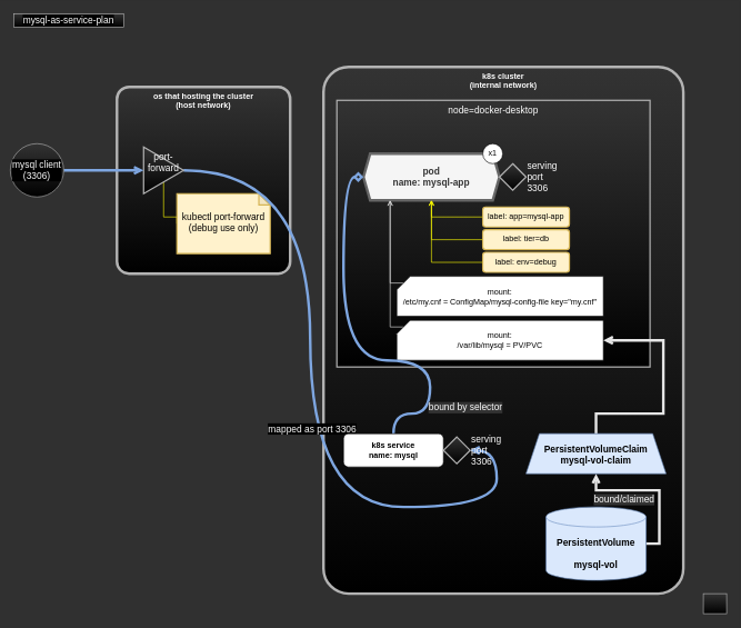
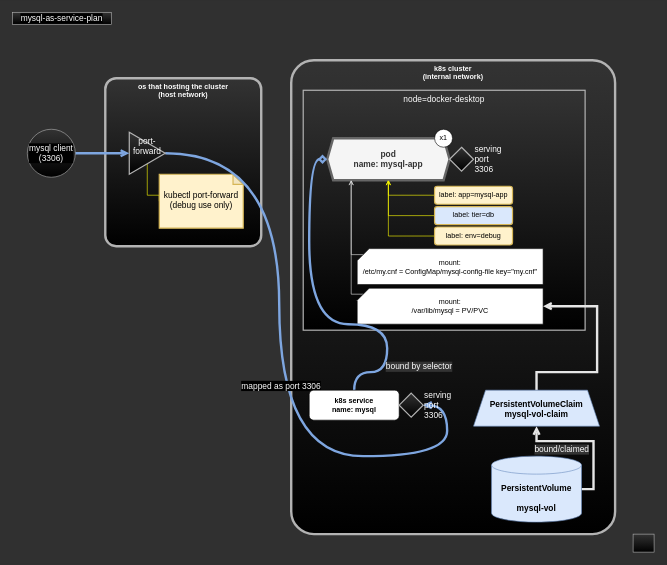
- <mxCell id="19" value="mysql client&lt;br&gt;(3306)" style="ellipse;whiteSpace=wrap;html=1;aspect=fixed;labelBackgroundColor=#000000;fontSize=14;fontColor=#FFFFFF;strokeColor=#B3B3B3;strokeWidth=1;fillColor=#333333;gradientColor=#000000;verticalAlign=middle;" parent="1" vertex="1"><mxGeometry x="15" y="215" width="80" height="80" as="geometry" /></mxCell>
+ <mxCell id="19" value="mysql client&lt;br&gt;(3306)" style="ellipse;whiteSpace=wrap;html=1;aspect=fixed;labelBackgroundColor=#000000;fontSize=14;fontColor=#FFFFFF;strokeColor=#B3B3B3;strokeWidth=1;fillColor=#333333;gradientColor=#000000;verticalAlign=middle;" parent="1" vertex="1"><mxGeometry x="45" y="215" width="80" height="80" as="geometry" /></mxCell>
- <mxCell id="7" value="label: tier=db" style="rounded=1;whiteSpace=wrap;html=1;strokeColor=#d6b656;strokeWidth=2;fillColor=#fff2cc;verticalAlign=top;" parent="1" vertex="1"><mxGeometry x="724" y="344" width="130" height="30" as="geometry" /></mxCell>
+ <mxCell id="7" value="label: tier=db" style="rounded=1;whiteSpace=wrap;html=1;strokeColor=#d6b656;strokeWidth=2;fillColor=#dae8fc;verticalAlign=top;" parent="1" vertex="1"><mxGeometry x="724" y="344" width="130" height="30" as="geometry" /></mxCell>
